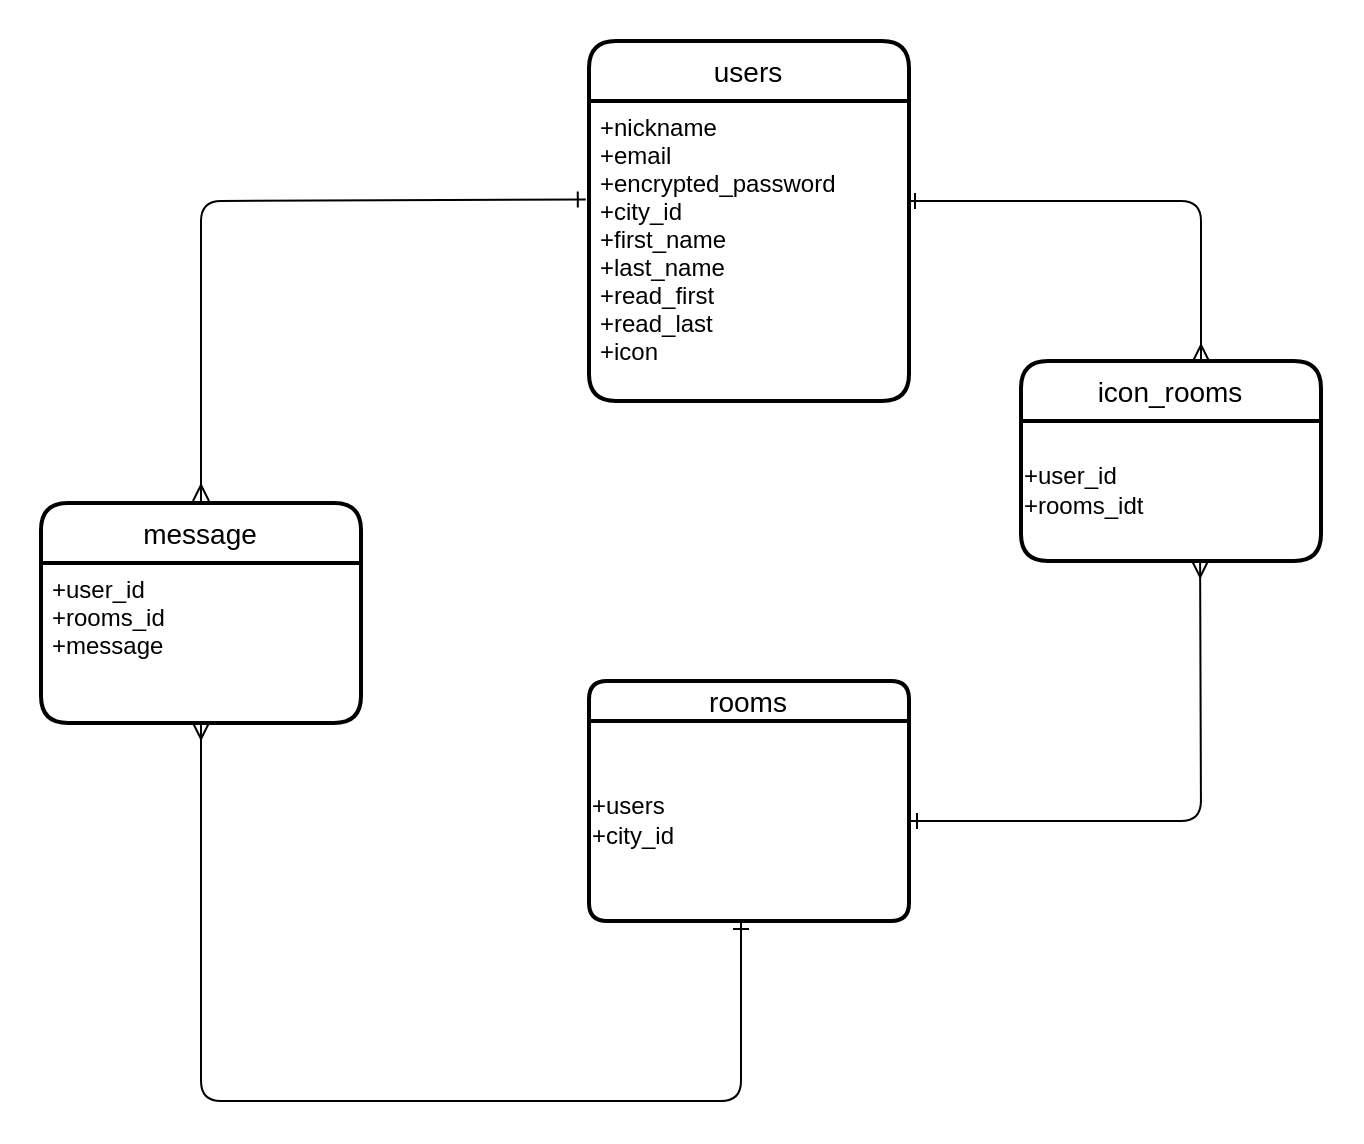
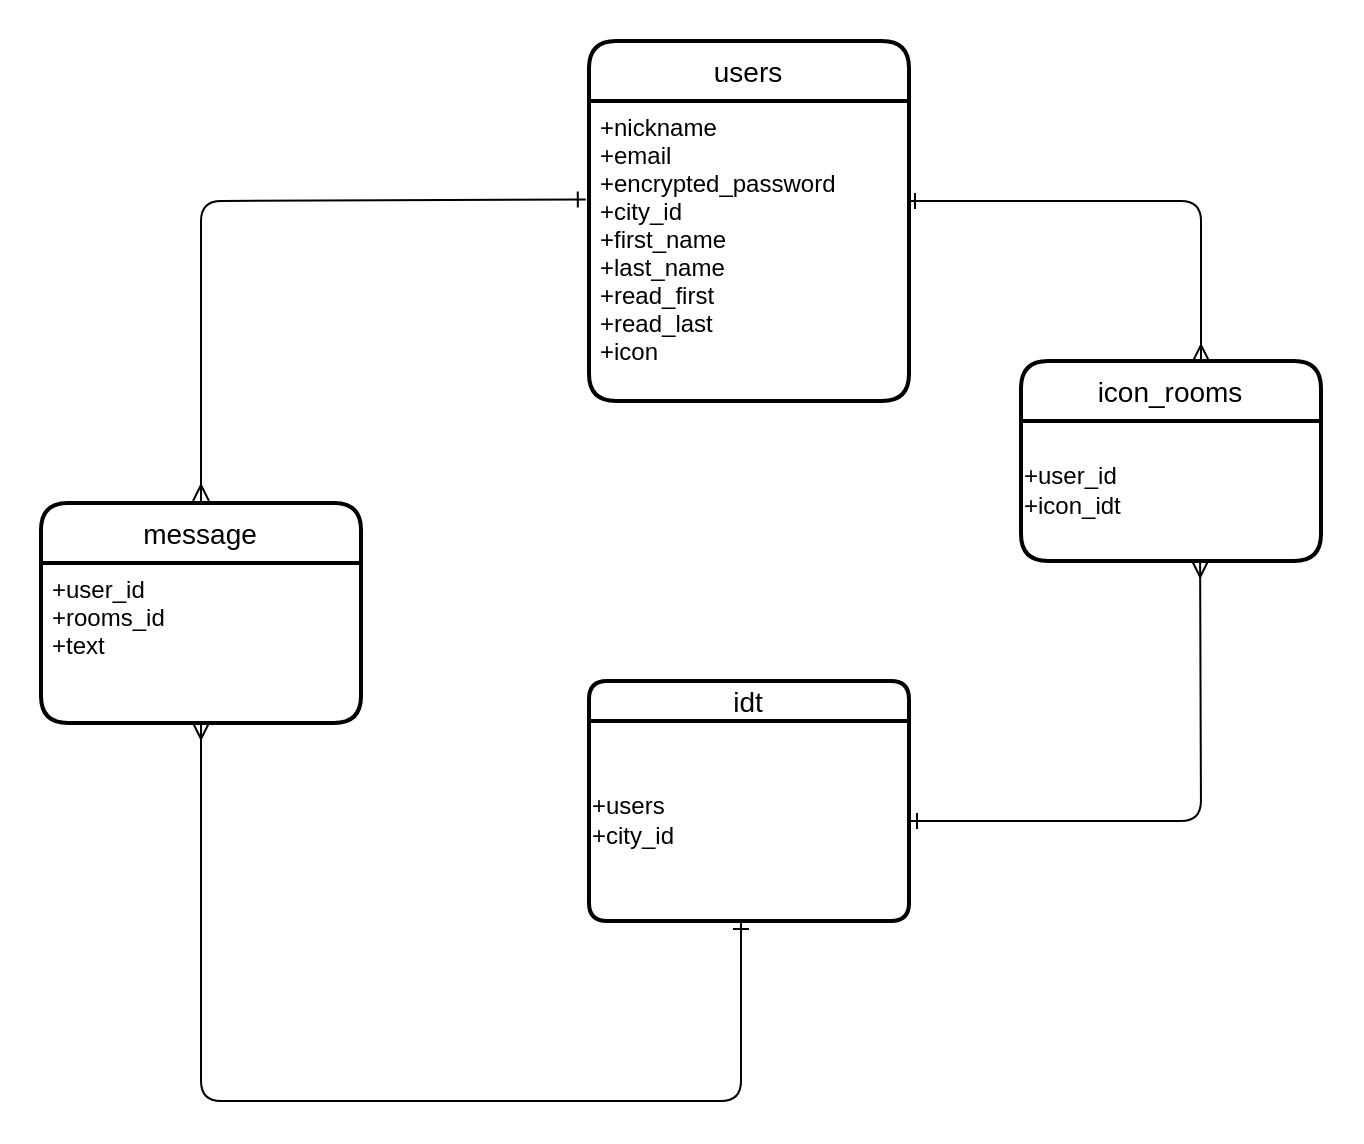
- <mxCell id="13" value="+user_id&lt;br&gt;+rooms_idt" style="text;html=1;align=left;verticalAlign=middle;resizable=0;points=[];autosize=1;strokeColor=none;fillColor=none;" vertex="1" parent="12"><mxGeometry y="30" width="150" height="70" as="geometry" /></mxCell>
+ <mxCell id="13" value="+user_id&lt;br&gt;+icon_idt" style="text;html=1;align=left;verticalAlign=middle;resizable=0;points=[];autosize=1;strokeColor=none;fillColor=none;" vertex="1" parent="12"><mxGeometry y="30" width="150" height="70" as="geometry" /></mxCell>
- <mxCell id="11" value="+user_id&#10;+rooms_id&#10;+message&#10;" style="align=left;strokeColor=none;fillColor=none;spacingLeft=4;fontSize=12;verticalAlign=top;resizable=0;rotatable=0;part=1;" vertex="1" parent="10"><mxGeometry y="30" width="160" height="80" as="geometry" /></mxCell>
+ <mxCell id="11" value="+user_id&#10;+rooms_id&#10;+text&#10;" style="align=left;strokeColor=none;fillColor=none;spacingLeft=4;fontSize=12;verticalAlign=top;resizable=0;rotatable=0;part=1;" vertex="1" parent="10"><mxGeometry y="30" width="160" height="80" as="geometry" /></mxCell>
- <mxCell id="5" value="rooms" style="swimlane;childLayout=stackLayout;horizontal=1;startSize=20;horizontalStack=0;rounded=1;fontSize=14;fontStyle=0;strokeWidth=2;resizeParent=0;resizeLast=1;shadow=0;dashed=0;align=center;" vertex="1" parent="1"><mxGeometry x="294" y="340" width="160" height="120" as="geometry" /></mxCell>
+ <mxCell id="5" value="idt" style="swimlane;childLayout=stackLayout;horizontal=1;startSize=20;horizontalStack=0;rounded=1;fontSize=14;fontStyle=0;strokeWidth=2;resizeParent=0;resizeLast=1;shadow=0;dashed=0;align=center;" vertex="1" parent="1"><mxGeometry x="294" y="340" width="160" height="120" as="geometry" /></mxCell>
